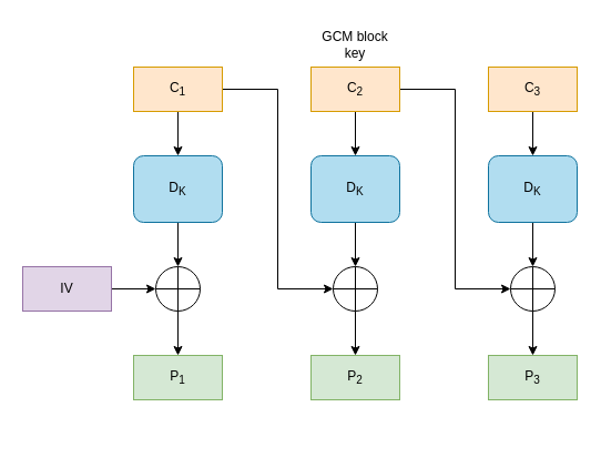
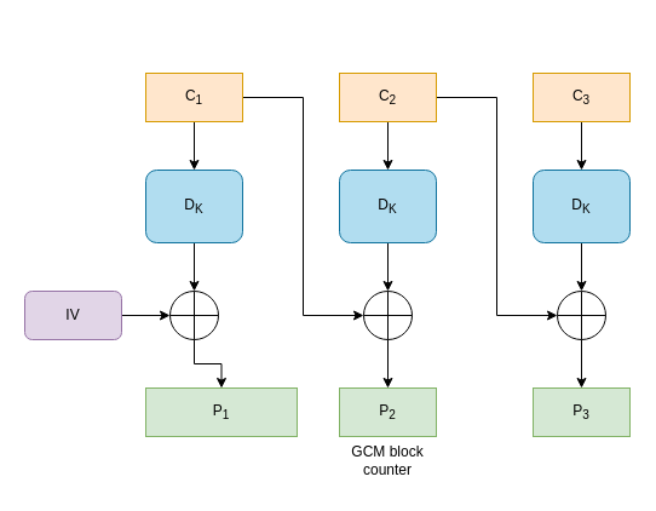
- <mxCell id="27" value="GCM block key" style="text;html=1;align=center;verticalAlign=middle;whiteSpace=wrap;rounded=0;" vertex="1" parent="1"><mxGeometry x="280" y="20" width="80" height="40" as="geometry" /></mxCell>
- <mxCell id="10" value="IV" style="rounded=0;whiteSpace=wrap;html=1;fillColor=#e1d5e7;strokeColor=#9673a6;" parent="1" vertex="1"><mxGeometry x="20" y="240" width="80" height="40" as="geometry" /></mxCell>
+ <mxCell id="10" value="IV" style="whiteSpace=wrap;html=1;fillColor=#e1d5e7;strokeColor=#9673a6;rounded=1;" parent="1" vertex="1"><mxGeometry x="20" y="240" width="80" height="40" as="geometry" /></mxCell>
- <mxCell id="11" value="P&lt;sub&gt;1&lt;/sub&gt;" style="rounded=0;whiteSpace=wrap;html=1;fillColor=#d5e8d4;strokeColor=#82b366;" parent="1" vertex="1"><mxGeometry x="120" y="320" width="80" height="40" as="geometry" /></mxCell>
+ <mxCell id="11" value="P&lt;sub&gt;1&lt;/sub&gt;" style="rounded=0;whiteSpace=wrap;html=1;fillColor=#d5e8d4;strokeColor=#82b366;" parent="1" vertex="1"><mxGeometry x="120" y="320" width="125" height="40" as="geometry" /></mxCell>
+ <mxCell id="28" value="GCM block counter" style="text;html=1;align=center;verticalAlign=middle;whiteSpace=wrap;rounded=0;" vertex="1" parent="1"><mxGeometry x="280" y="360" width="80" height="40" as="geometry" /></mxCell>
